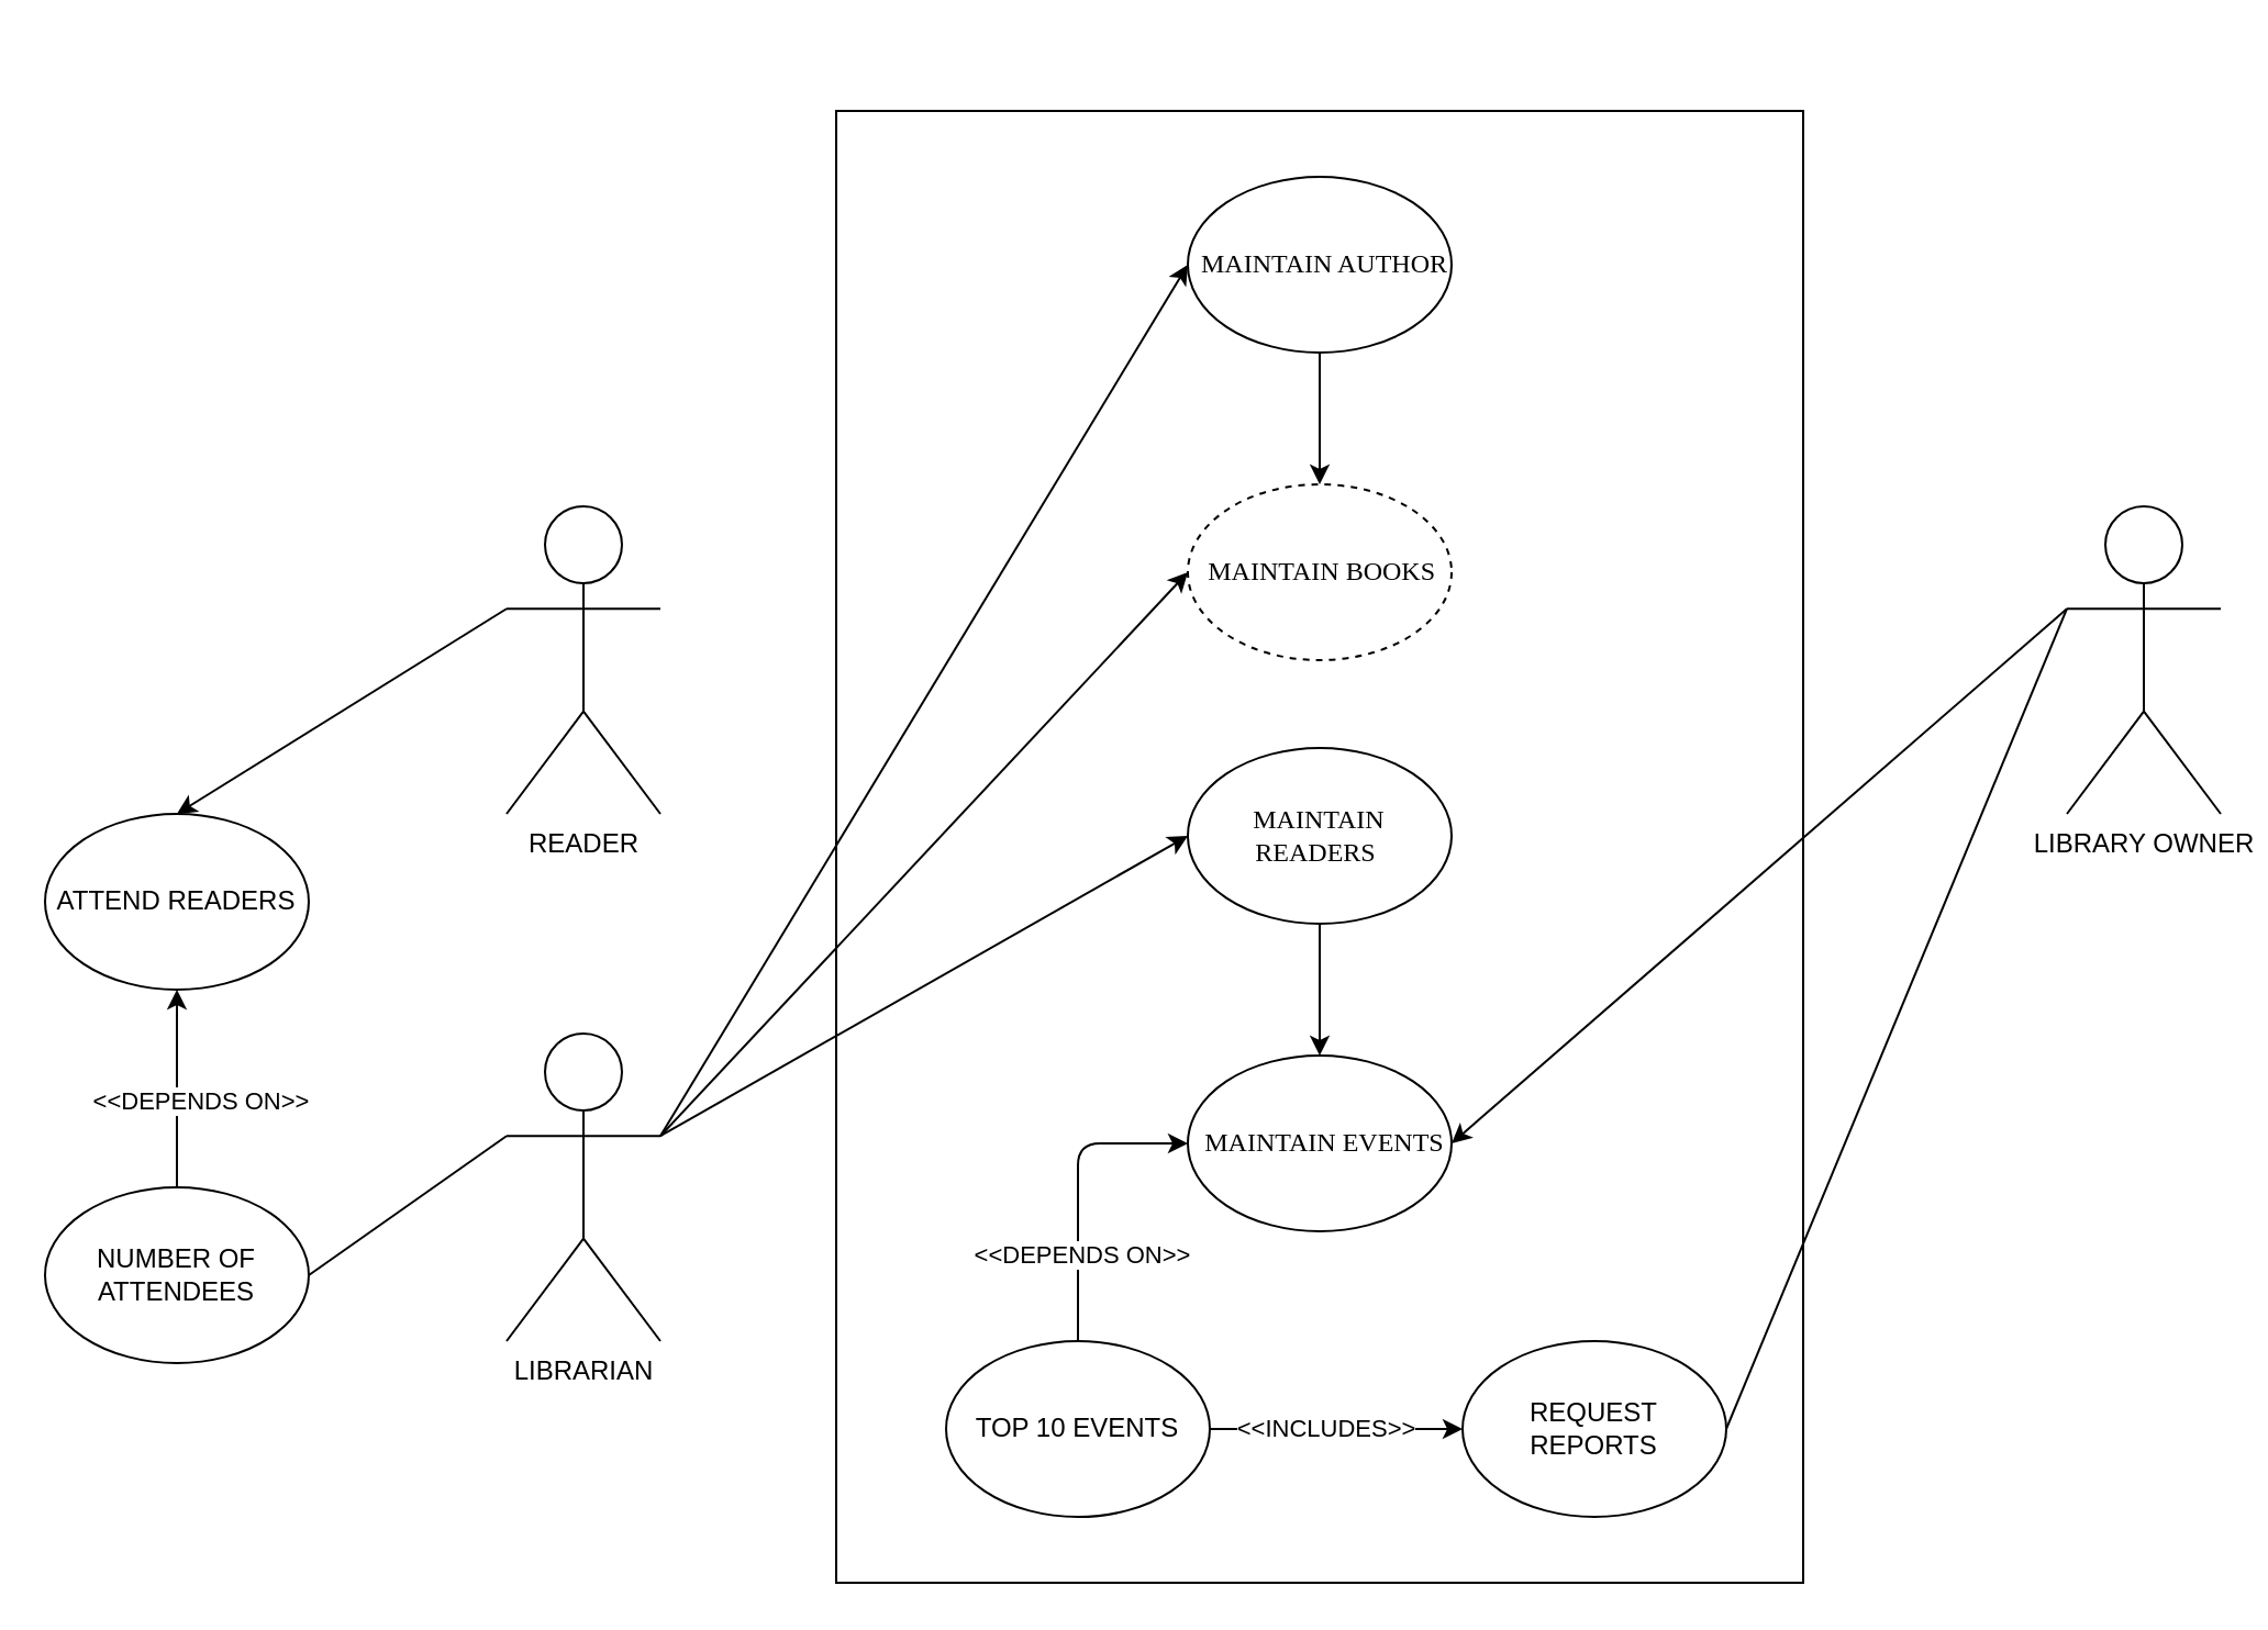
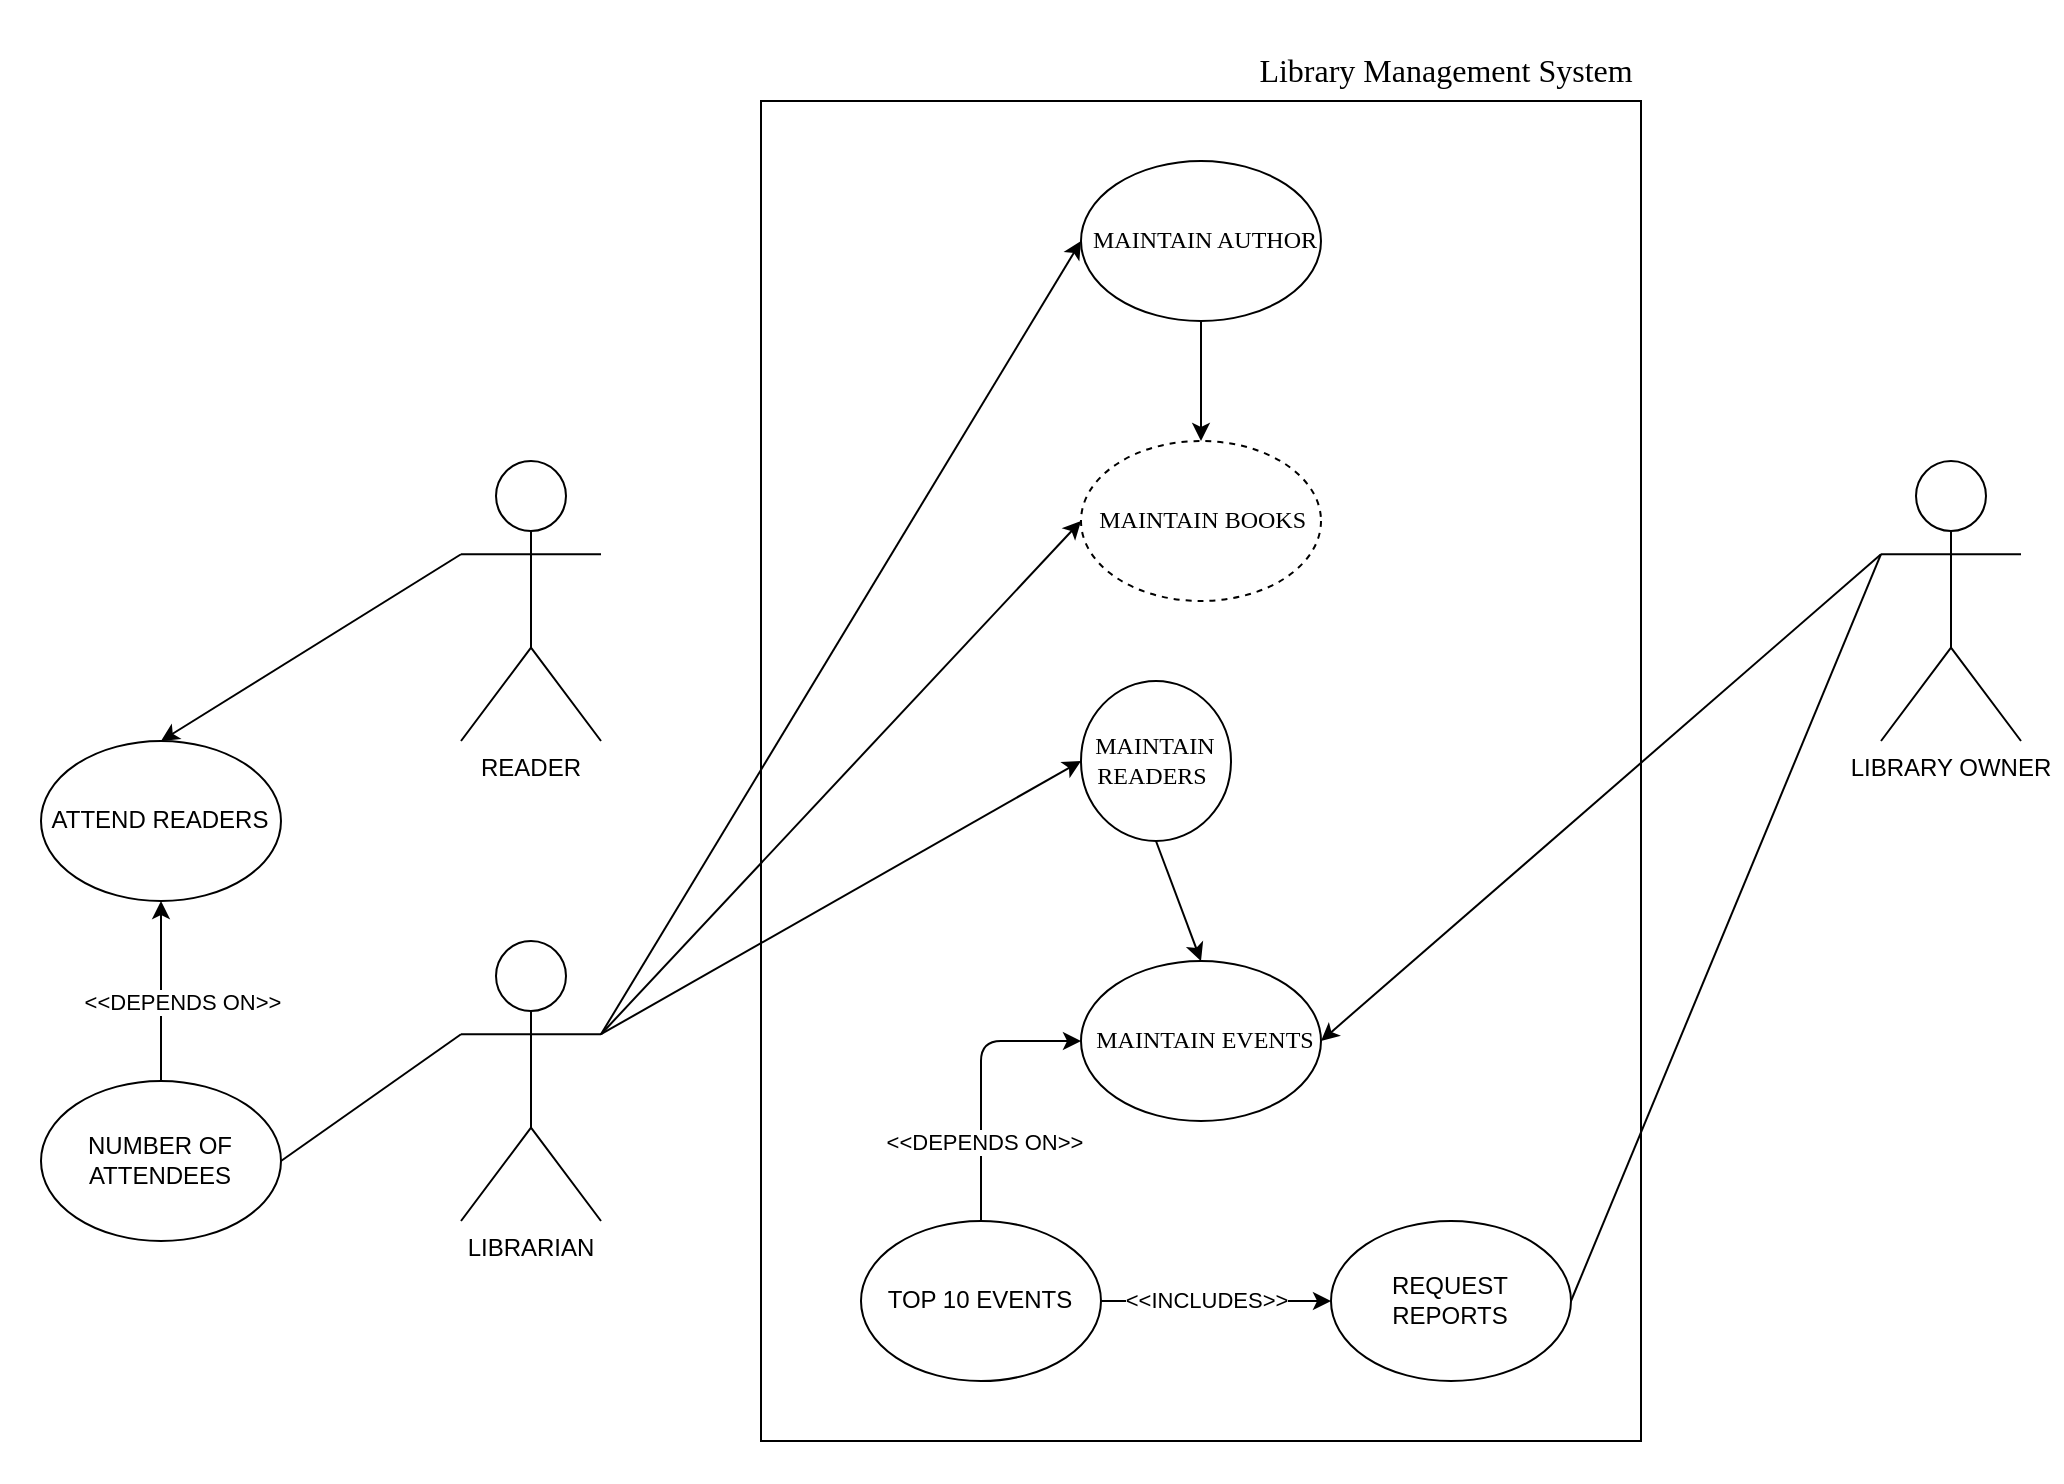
+ <mxCell id="3" value="&lt;span style=&quot;font-size: 12pt; font-family: &amp;quot;Helvetica World&amp;quot;;&quot;&gt;Library Management System&amp;nbsp;&lt;/span&gt;" style="text;html=1;align=center;verticalAlign=middle;whiteSpace=wrap;rounded=0;" parent="1" vertex="1"><mxGeometry x="590" y="20" width="270" height="30" as="geometry" /></mxCell>
- <mxCell id="8" value="&lt;span style=&quot;text-indent: -24px; font-family: &amp;quot;Helvetica World&amp;quot;;&quot;&gt;MAINTAIN READERS&amp;nbsp;&lt;/span&gt;" style="ellipse;whiteSpace=wrap;html=1;" parent="1" vertex="1"><mxGeometry x="540" y="340" width="120" height="80" as="geometry" /></mxCell>
+ <mxCell id="8" value="&lt;span style=&quot;text-indent: -24px; font-family: &amp;quot;Helvetica World&amp;quot;;&quot;&gt;MAINTAIN READERS&amp;nbsp;&lt;/span&gt;" style="ellipse;whiteSpace=wrap;html=1;" parent="1" vertex="1"><mxGeometry x="540" y="340" width="75" height="80" as="geometry" /></mxCell>
